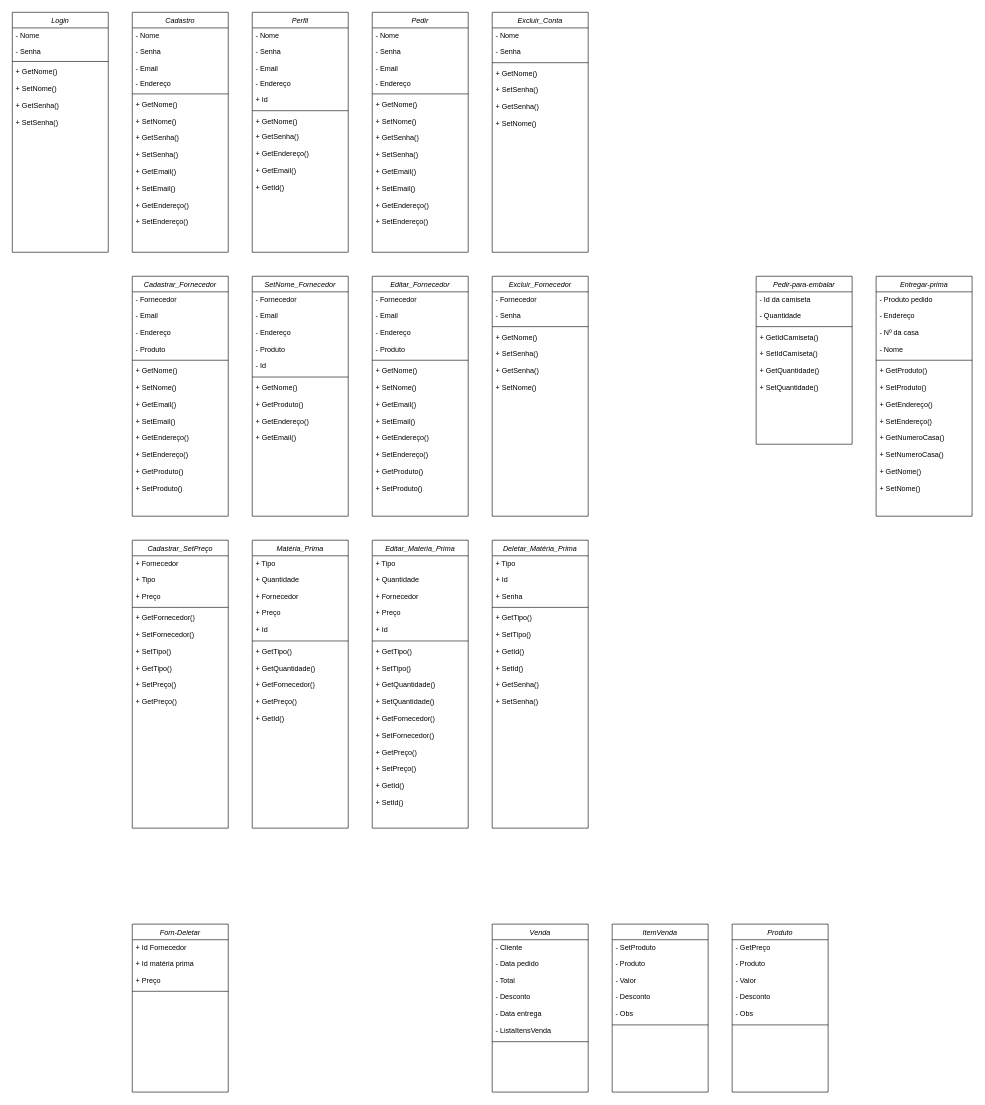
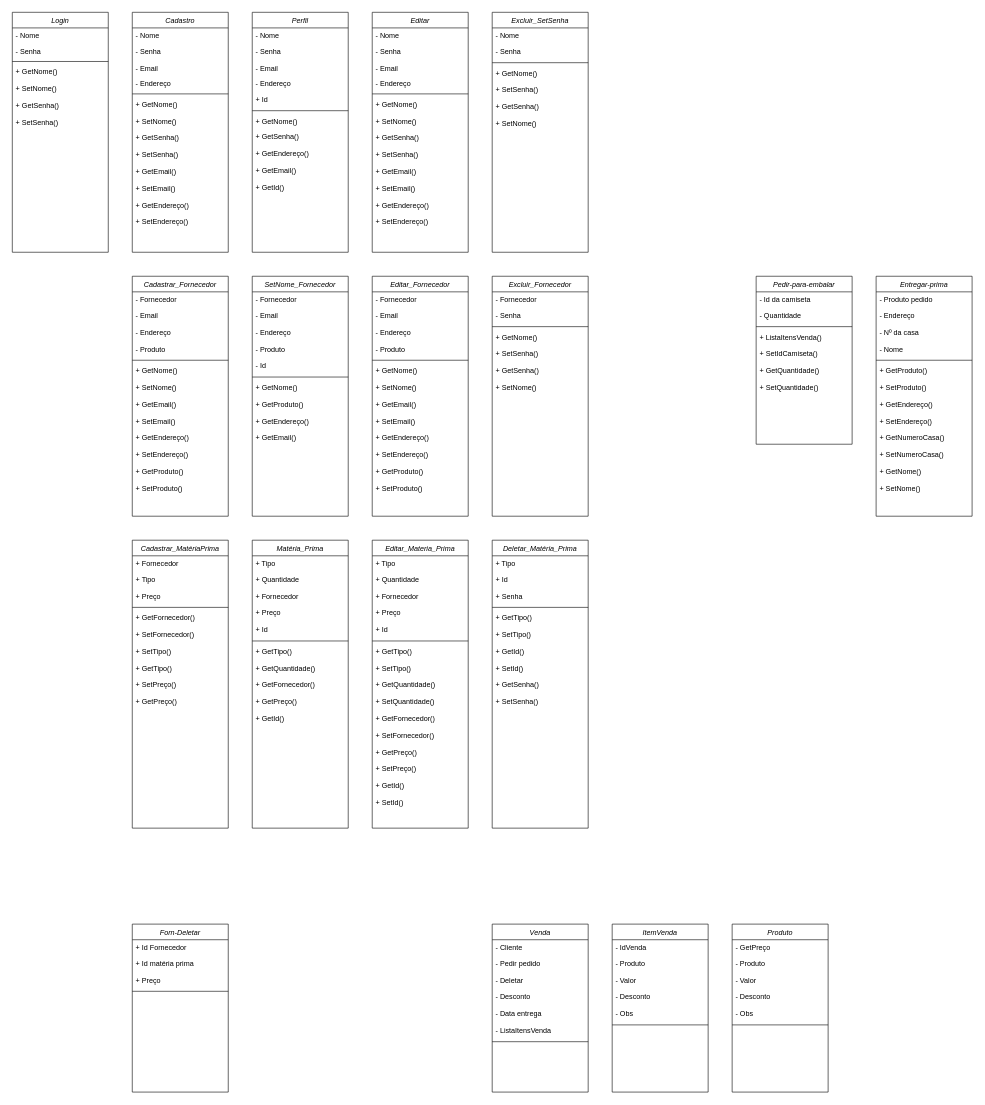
- <mxCell id="160" value="Pedir" style="swimlane;fontStyle=2;align=center;verticalAlign=top;childLayout=stackLayout;horizontal=1;startSize=26;horizontalStack=0;resizeParent=1;resizeLast=0;collapsible=1;marginBottom=0;rounded=0;shadow=0;strokeWidth=1;" vertex="1" parent="1"><mxGeometry x="620" y="20" width="160" height="400" as="geometry"><mxRectangle x="230" y="140" width="160" height="26" as="alternateBounds" /></mxGeometry></mxCell>
+ <mxCell id="160" value="Editar" style="swimlane;fontStyle=2;align=center;verticalAlign=top;childLayout=stackLayout;horizontal=1;startSize=26;horizontalStack=0;resizeParent=1;resizeLast=0;collapsible=1;marginBottom=0;rounded=0;shadow=0;strokeWidth=1;" vertex="1" parent="1"><mxGeometry x="620" y="20" width="160" height="400" as="geometry"><mxRectangle x="230" y="140" width="160" height="26" as="alternateBounds" /></mxGeometry></mxCell>
- <mxCell id="130" value="Excluir_Conta" style="swimlane;fontStyle=2;align=center;verticalAlign=top;childLayout=stackLayout;horizontal=1;startSize=26;horizontalStack=0;resizeParent=1;resizeLast=0;collapsible=1;marginBottom=0;rounded=0;shadow=0;strokeWidth=1;" parent="1" vertex="1"><mxGeometry x="820" y="20" width="160" height="400" as="geometry"><mxRectangle x="230" y="140" width="160" height="26" as="alternateBounds" /></mxGeometry></mxCell>
+ <mxCell id="130" value="Excluir_SetSenha" style="swimlane;fontStyle=2;align=center;verticalAlign=top;childLayout=stackLayout;horizontal=1;startSize=26;horizontalStack=0;resizeParent=1;resizeLast=0;collapsible=1;marginBottom=0;rounded=0;shadow=0;strokeWidth=1;" parent="1" vertex="1"><mxGeometry x="820" y="20" width="160" height="400" as="geometry"><mxRectangle x="230" y="140" width="160" height="26" as="alternateBounds" /></mxGeometry></mxCell>
- <mxCell id="40" value="+ GetIdCamiseta()" style="text;align=left;verticalAlign=top;spacingLeft=4;spacingRight=4;overflow=hidden;rotatable=0;points=[[0,0.5],[1,0.5]];portConstraint=eastwest;" parent="36" vertex="1"><mxGeometry y="88" width="160" height="28" as="geometry" /></mxCell>
+ <mxCell id="40" value="+ ListaItensVenda()" style="text;align=left;verticalAlign=top;spacingLeft=4;spacingRight=4;overflow=hidden;rotatable=0;points=[[0,0.5],[1,0.5]];portConstraint=eastwest;" parent="36" vertex="1"><mxGeometry y="88" width="160" height="28" as="geometry" /></mxCell>
- <mxCell id="96" value="Cadastrar_SetPreço" style="swimlane;fontStyle=2;align=center;verticalAlign=top;childLayout=stackLayout;horizontal=1;startSize=26;horizontalStack=0;resizeParent=1;resizeLast=0;collapsible=1;marginBottom=0;rounded=0;shadow=0;strokeWidth=1;" parent="1" vertex="1"><mxGeometry x="220" y="900" width="160" height="480" as="geometry"><mxRectangle x="230" y="140" width="160" height="26" as="alternateBounds" /></mxGeometry></mxCell>
+ <mxCell id="96" value="Cadastrar_MatériaPrima" style="swimlane;fontStyle=2;align=center;verticalAlign=top;childLayout=stackLayout;horizontal=1;startSize=26;horizontalStack=0;resizeParent=1;resizeLast=0;collapsible=1;marginBottom=0;rounded=0;shadow=0;strokeWidth=1;" parent="1" vertex="1"><mxGeometry x="220" y="900" width="160" height="480" as="geometry"><mxRectangle x="230" y="140" width="160" height="26" as="alternateBounds" /></mxGeometry></mxCell>
- <mxCell id="147" value="- SetProduto" style="text;align=left;verticalAlign=top;spacingLeft=4;spacingRight=4;overflow=hidden;rotatable=0;points=[[0,0.5],[1,0.5]];portConstraint=eastwest;" vertex="1" parent="146"><mxGeometry y="26" width="160" height="26" as="geometry" /></mxCell>
+ <mxCell id="147" value="- IdVenda" style="text;align=left;verticalAlign=top;spacingLeft=4;spacingRight=4;overflow=hidden;rotatable=0;points=[[0,0.5],[1,0.5]];portConstraint=eastwest;" vertex="1" parent="146"><mxGeometry y="26" width="160" height="26" as="geometry" /></mxCell>
- <mxCell id="140" value="- Data pedido" style="text;align=left;verticalAlign=top;spacingLeft=4;spacingRight=4;overflow=hidden;rotatable=0;points=[[0,0.5],[1,0.5]];portConstraint=eastwest;" vertex="1" parent="138"><mxGeometry y="52" width="160" height="28" as="geometry" /></mxCell>
+ <mxCell id="140" value="- Pedir pedido" style="text;align=left;verticalAlign=top;spacingLeft=4;spacingRight=4;overflow=hidden;rotatable=0;points=[[0,0.5],[1,0.5]];portConstraint=eastwest;" vertex="1" parent="138"><mxGeometry y="52" width="160" height="28" as="geometry" /></mxCell>
- <mxCell id="141" value="- Total" style="text;align=left;verticalAlign=top;spacingLeft=4;spacingRight=4;overflow=hidden;rotatable=0;points=[[0,0.5],[1,0.5]];portConstraint=eastwest;" vertex="1" parent="138"><mxGeometry y="80" width="160" height="28" as="geometry" /></mxCell>
+ <mxCell id="141" value="- Deletar" style="text;align=left;verticalAlign=top;spacingLeft=4;spacingRight=4;overflow=hidden;rotatable=0;points=[[0,0.5],[1,0.5]];portConstraint=eastwest;" vertex="1" parent="138"><mxGeometry y="80" width="160" height="28" as="geometry" /></mxCell>
